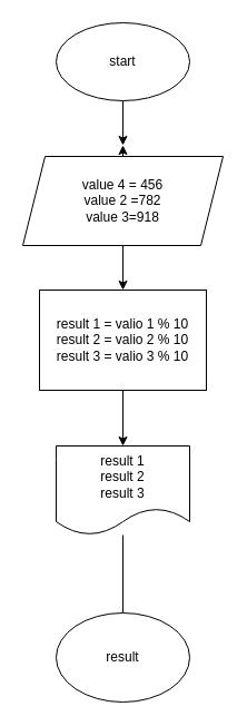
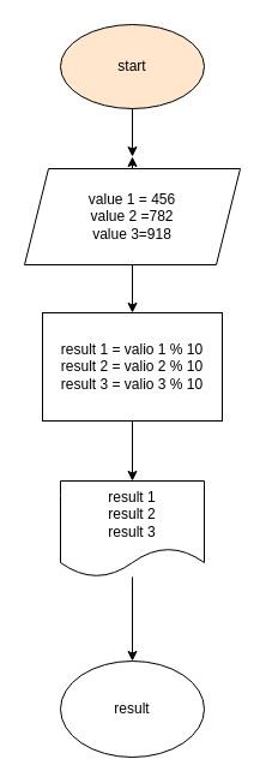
- <mxCell id="3" value="start" style="ellipse;whiteSpace=wrap;html=1;" parent="1" vertex="1"><mxGeometry x="50" width="120" height="70" as="geometry" y="20" /></mxCell>
+ <mxCell id="3" value="start" style="ellipse;whiteSpace=wrap;html=1;fillColor=#ffe6cc;" parent="1" vertex="1"><mxGeometry x="50" width="120" height="70" as="geometry" y="20" /></mxCell>
- <mxCell id="6" value="value 4 = 456&lt;br&gt;value 2 =782&lt;br&gt;value 3=918" style="shape=parallelogram;perimeter=parallelogramPerimeter;whiteSpace=wrap;html=1;fixedSize=1;" parent="1" vertex="1"><mxGeometry x="20" y="140" width="180" height="80" as="geometry" /></mxCell>
+ <mxCell id="6" value="value 1 = 456&lt;br&gt;value 2 =782&lt;br&gt;value 3=918" style="shape=parallelogram;perimeter=parallelogramPerimeter;whiteSpace=wrap;html=1;fixedSize=1;" parent="1" vertex="1"><mxGeometry x="20" y="140" width="180" height="80" as="geometry" /></mxCell>
- <mxCell id="10" value="" style="edgeStyle=none;html=1;endArrow=none;" parent="1" source="11" target="12" edge="1"><mxGeometry relative="1" as="geometry" /></mxCell>
+ <mxCell id="10" value="" style="edgeStyle=none;html=1;" parent="1" source="11" target="12" edge="1"><mxGeometry relative="1" as="geometry" /></mxCell>
